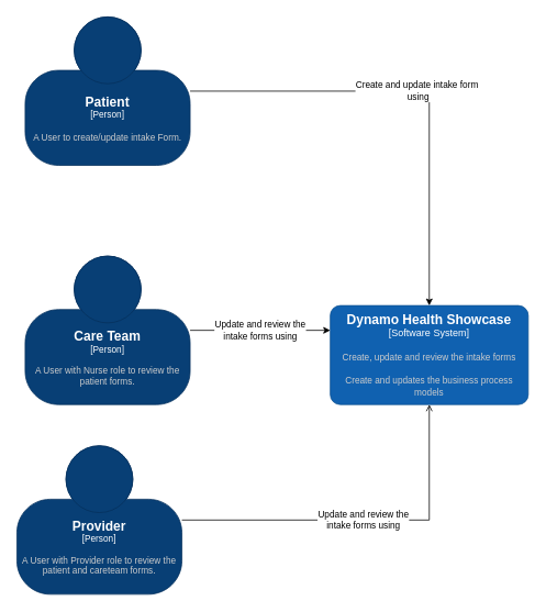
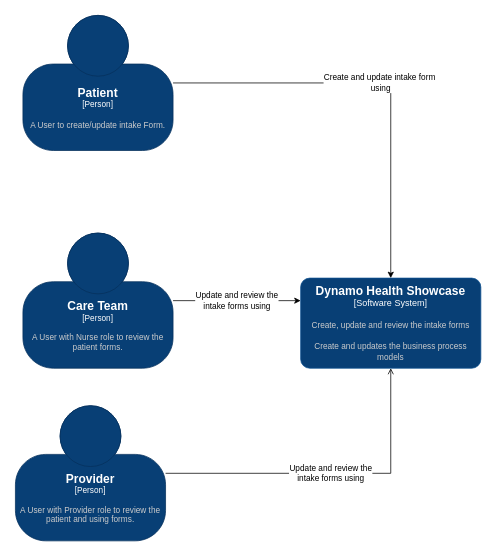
- <mxCell id="8" value="&lt;font style=&quot;font-size: 16px&quot;&gt;&lt;b&gt;Dynamo Health Showcase&#10;&lt;/b&gt;&lt;/font&gt;&lt;div&gt;[Software System]&lt;/div&gt;&lt;br&gt;&lt;div&gt;&lt;font style=&quot;font-size: 11px&quot;&gt;&lt;font color=&quot;#cccccc&quot;&gt;Create, update and review the intake forms&#10;&#10;Create and updates the business process models&lt;/font&gt;&lt;/div&gt;" style="rounded=1;whiteSpace=wrap;html=1;labelBackgroundColor=none;fillColor=#1061B0;fontColor=#ffffff;align=center;arcSize=10;strokeColor=#0D5091;metaEdit=1;resizable=0;points=[[0.25,0,0],[0.5,0,0],[0.75,0,0],[1,0.25,0],[1,0.5,0],[1,0.75,0],[0.75,1,0],[0.5,1,0],[0.25,1,0],[0,0.75,0],[0,0.5,0],[0,0.25,0]];" parent="1" vertex="1"><mxGeometry x="400" y="370" width="240" height="120" as="geometry" /></mxCell>
+ <mxCell id="8" value="&lt;font style=&quot;font-size: 16px&quot;&gt;&lt;b&gt;Dynamo Health Showcase&#10;&lt;/b&gt;&lt;/font&gt;&lt;div&gt;[Software System]&lt;/div&gt;&lt;br&gt;&lt;div&gt;&lt;font style=&quot;font-size: 11px&quot;&gt;&lt;font color=&quot;#cccccc&quot;&gt;Create, update and review the intake forms&#10;&#10;Create and updates the business process models&lt;/font&gt;&lt;/div&gt;" style="rounded=1;whiteSpace=wrap;html=1;labelBackgroundColor=none;fillColor=#083f75;fontColor=#ffffff;align=center;arcSize=10;strokeColor=#0D5091;metaEdit=1;resizable=0;points=[[0.25,0,0],[0.5,0,0],[0.75,0,0],[1,0.25,0],[1,0.5,0],[1,0.75,0],[0.75,1,0],[0.5,1,0],[0.25,1,0],[0,0.75,0],[0,0.5,0],[0,0.25,0]];" parent="1" vertex="1"><mxGeometry x="400" y="370" width="240" height="120" as="geometry" /></mxCell>
- <mxCell id="7" value="&lt;font style=&quot;font-size: 16px&quot;&gt;&lt;b&gt;Provider&lt;/b&gt;&lt;/font&gt;&lt;div&gt;[Person]&lt;/div&gt;&lt;br&gt;&lt;div&gt;&lt;font style=&quot;font-size: 11px&quot;&gt;&lt;font color=&quot;#cccccc&quot;&gt;A User with Provider role to  review the patient and careteam forms.&lt;/font&gt;&lt;/div&gt;" style="html=1;fontSize=11;dashed=0;whiteSpace=wrap;fillColor=#083F75;strokeColor=#06315C;fontColor=#ffffff;shape=mxgraph.c4.person2;align=center;metaEdit=1;points=[[0.5,0,0],[1,0.5,0],[1,0.75,0],[0.75,1,0],[0.5,1,0],[0.25,1,0],[0,0.75,0],[0,0.5,0]];resizable=0;" parent="1" vertex="1"><mxGeometry x="20" y="540" width="200" height="180" as="geometry" /></mxCell>
+ <mxCell id="7" value="&lt;font style=&quot;font-size: 16px&quot;&gt;&lt;b&gt;Provider&lt;/b&gt;&lt;/font&gt;&lt;div&gt;[Person]&lt;/div&gt;&lt;br&gt;&lt;div&gt;&lt;font style=&quot;font-size: 11px&quot;&gt;&lt;font color=&quot;#cccccc&quot;&gt;A User with Provider role to  review the patient and using forms.&lt;/font&gt;&lt;/div&gt;" style="html=1;fontSize=11;dashed=0;whiteSpace=wrap;fillColor=#083F75;strokeColor=#06315C;fontColor=#ffffff;shape=mxgraph.c4.person2;align=center;metaEdit=1;points=[[0.5,0,0],[1,0.5,0],[1,0.75,0],[0.75,1,0],[0.5,1,0],[0.25,1,0],[0,0.75,0],[0,0.5,0]];resizable=0;" parent="1" vertex="1"><mxGeometry x="20" y="540" width="200" height="180" as="geometry" /></mxCell>
